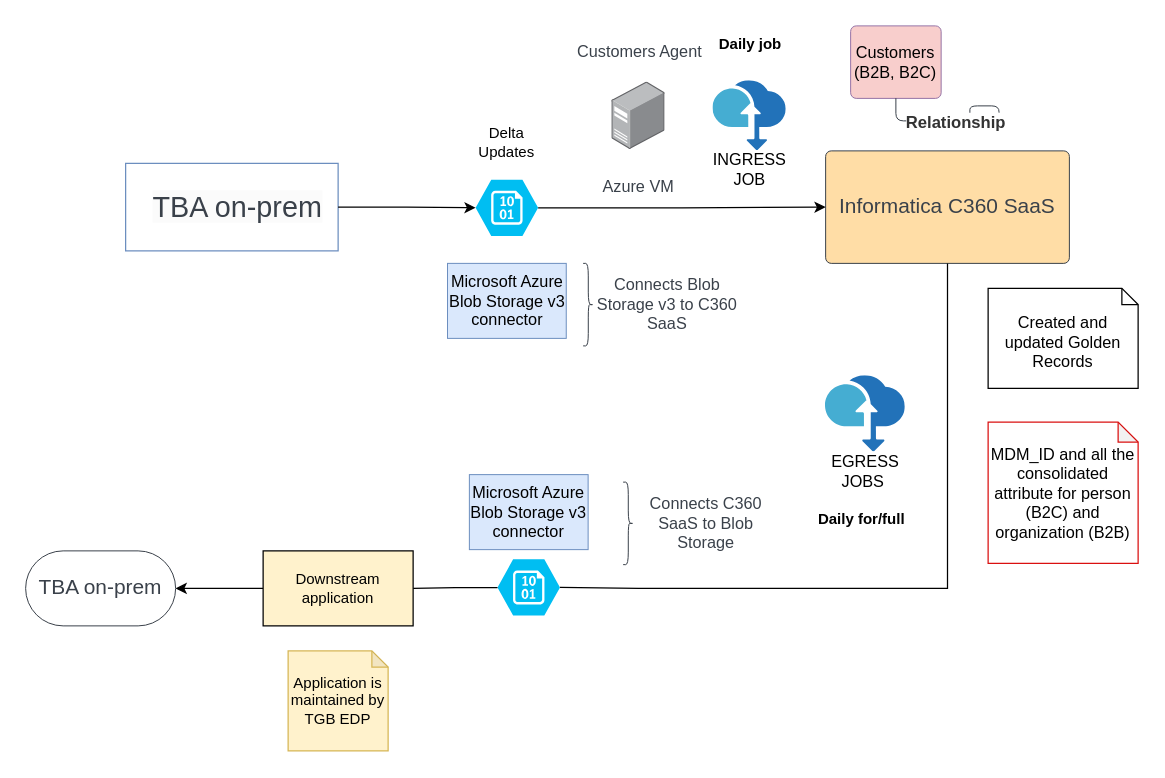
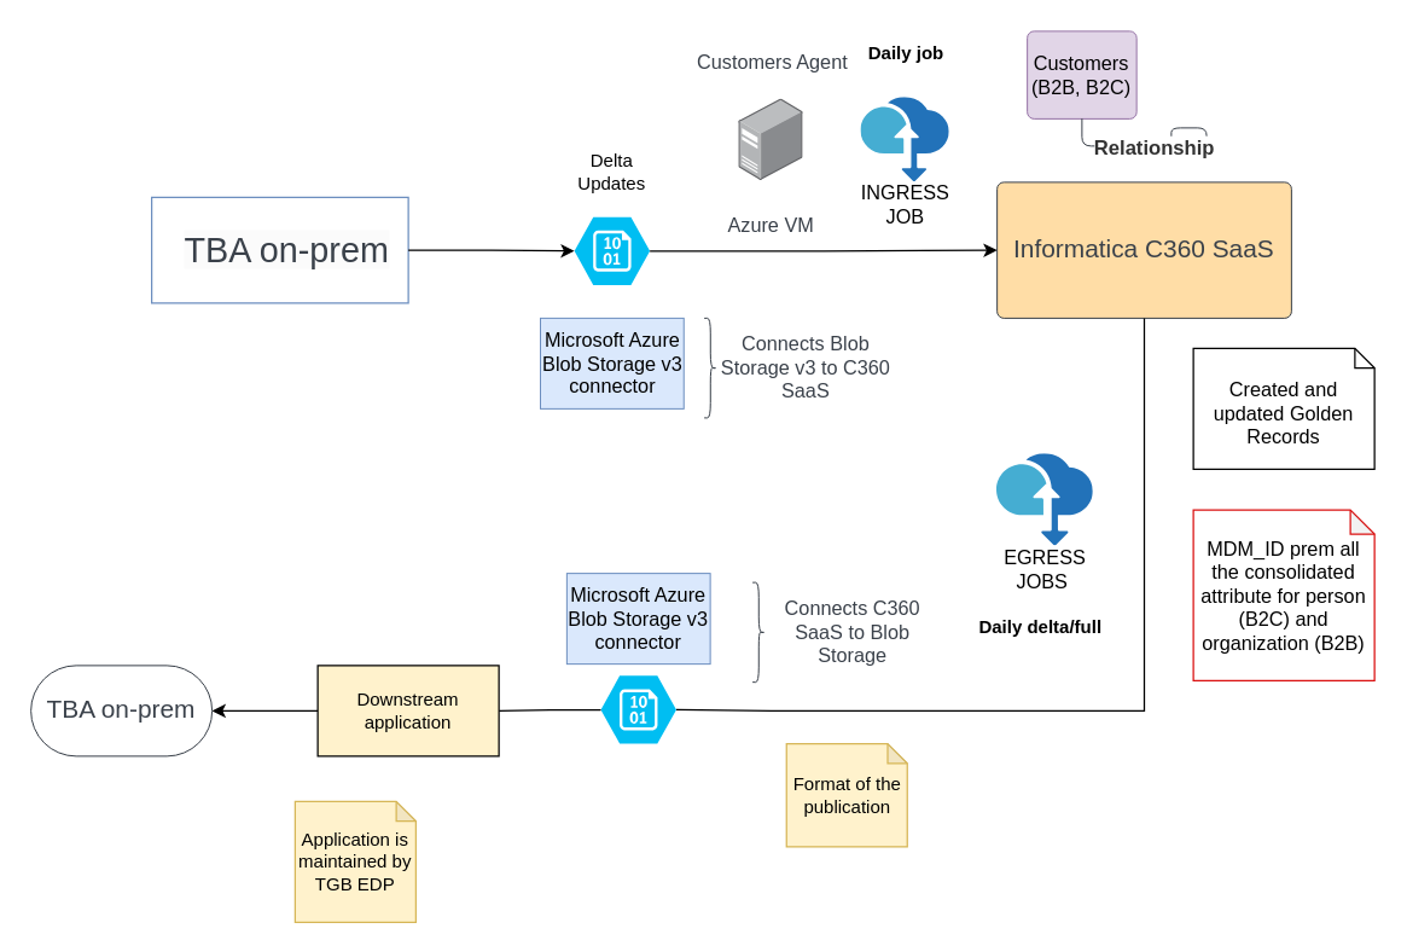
- <mxCell id="10" value="Customers&lt;div&gt;(B2B,&amp;nbsp;&lt;span style=&quot;background-color: initial;&quot;&gt;B2C)&lt;/span&gt;&lt;/div&gt;" style="html=1;overflow=block;blockSpacing=1;whiteSpace=wrap;fontSize=13;spacing=0;strokeColor=#9673a6;strokeOpacity=100;rounded=1;absoluteArcSize=1;arcSize=9;fillColor=#f8cecc;strokeWidth=0.8;lucidId=Y6fv7KWgEG-H;" vertex="1" parent="1"><mxGeometry x="680" y="20" width="72.42" height="58" as="geometry" /></mxCell>
+ <mxCell id="10" value="Customers&lt;div&gt;(B2B,&amp;nbsp;&lt;span style=&quot;background-color: initial;&quot;&gt;B2C)&lt;/span&gt;&lt;/div&gt;" style="html=1;overflow=block;blockSpacing=1;whiteSpace=wrap;fontSize=13;spacing=0;strokeColor=#9673a6;strokeOpacity=100;rounded=1;absoluteArcSize=1;arcSize=9;fillColor=#e1d5e7;strokeWidth=0.8;lucidId=Y6fv7KWgEG-H;" vertex="1" parent="1"><mxGeometry x="680" y="20" width="72.42" height="58" as="geometry" /></mxCell>
- <mxCell id="9" value="MDM_ID and all the consolidated attribute for person (B2C) and organization (B2B)" style="shape=note;whiteSpace=wrap;html=1;backgroundOutline=1;darkOpacity=0.05;strokeColor=#da1010;fontSize=13;size=16;" vertex="1" parent="1"><mxGeometry x="790" y="337" width="120" height="113" as="geometry" /></mxCell>
+ <mxCell id="9" value="MDM_ID prem all the consolidated attribute for person (B2C) and organization (B2B)" style="shape=note;whiteSpace=wrap;html=1;backgroundOutline=1;darkOpacity=0.05;strokeColor=#da1010;fontSize=13;size=16;" vertex="1" parent="1"><mxGeometry x="790" y="337" width="120" height="113" as="geometry" /></mxCell>
- <mxCell id="21" value="Daily for/full" style="text;html=1;strokeColor=none;fillColor=none;align=center;verticalAlign=middle;whiteSpace=wrap;rounded=0;fontStyle=1" vertex="1" parent="1"><mxGeometry x="628.6" y="400" width="120" height="30" as="geometry" /></mxCell>
+ <mxCell id="21" value="Daily delta/full" style="text;html=1;strokeColor=none;fillColor=none;align=center;verticalAlign=middle;whiteSpace=wrap;rounded=0;fontStyle=1" vertex="1" parent="1"><mxGeometry x="628.6" y="400" width="120" height="30" as="geometry" /></mxCell>
+ <mxCell id="32" value="Format of the publication" style="shape=note;whiteSpace=wrap;html=1;backgroundOutline=1;darkOpacity=0.05;fillColor=#fff2cc;strokeColor=#d6b656;size=13;" vertex="1" parent="1"><mxGeometry x="520.5" y="491.75" width="80" height="68.25" as="geometry" /></mxCell>
- <mxCell id="31" value="Application is maintained by TGB EDP" style="shape=note;whiteSpace=wrap;html=1;backgroundOutline=1;darkOpacity=0.05;fillColor=#fff2cc;strokeColor=#d6b656;size=13;" vertex="1" parent="1"><mxGeometry x="230" y="520" width="80" height="80" as="geometry" /></mxCell>
+ <mxCell id="31" value="Application is maintained by TGB EDP" style="shape=note;whiteSpace=wrap;html=1;backgroundOutline=1;darkOpacity=0.05;fillColor=#fff2cc;strokeColor=#d6b656;size=13;" vertex="1" parent="1"><mxGeometry x="195" y="530" width="80" height="80" as="geometry" /></mxCell>
